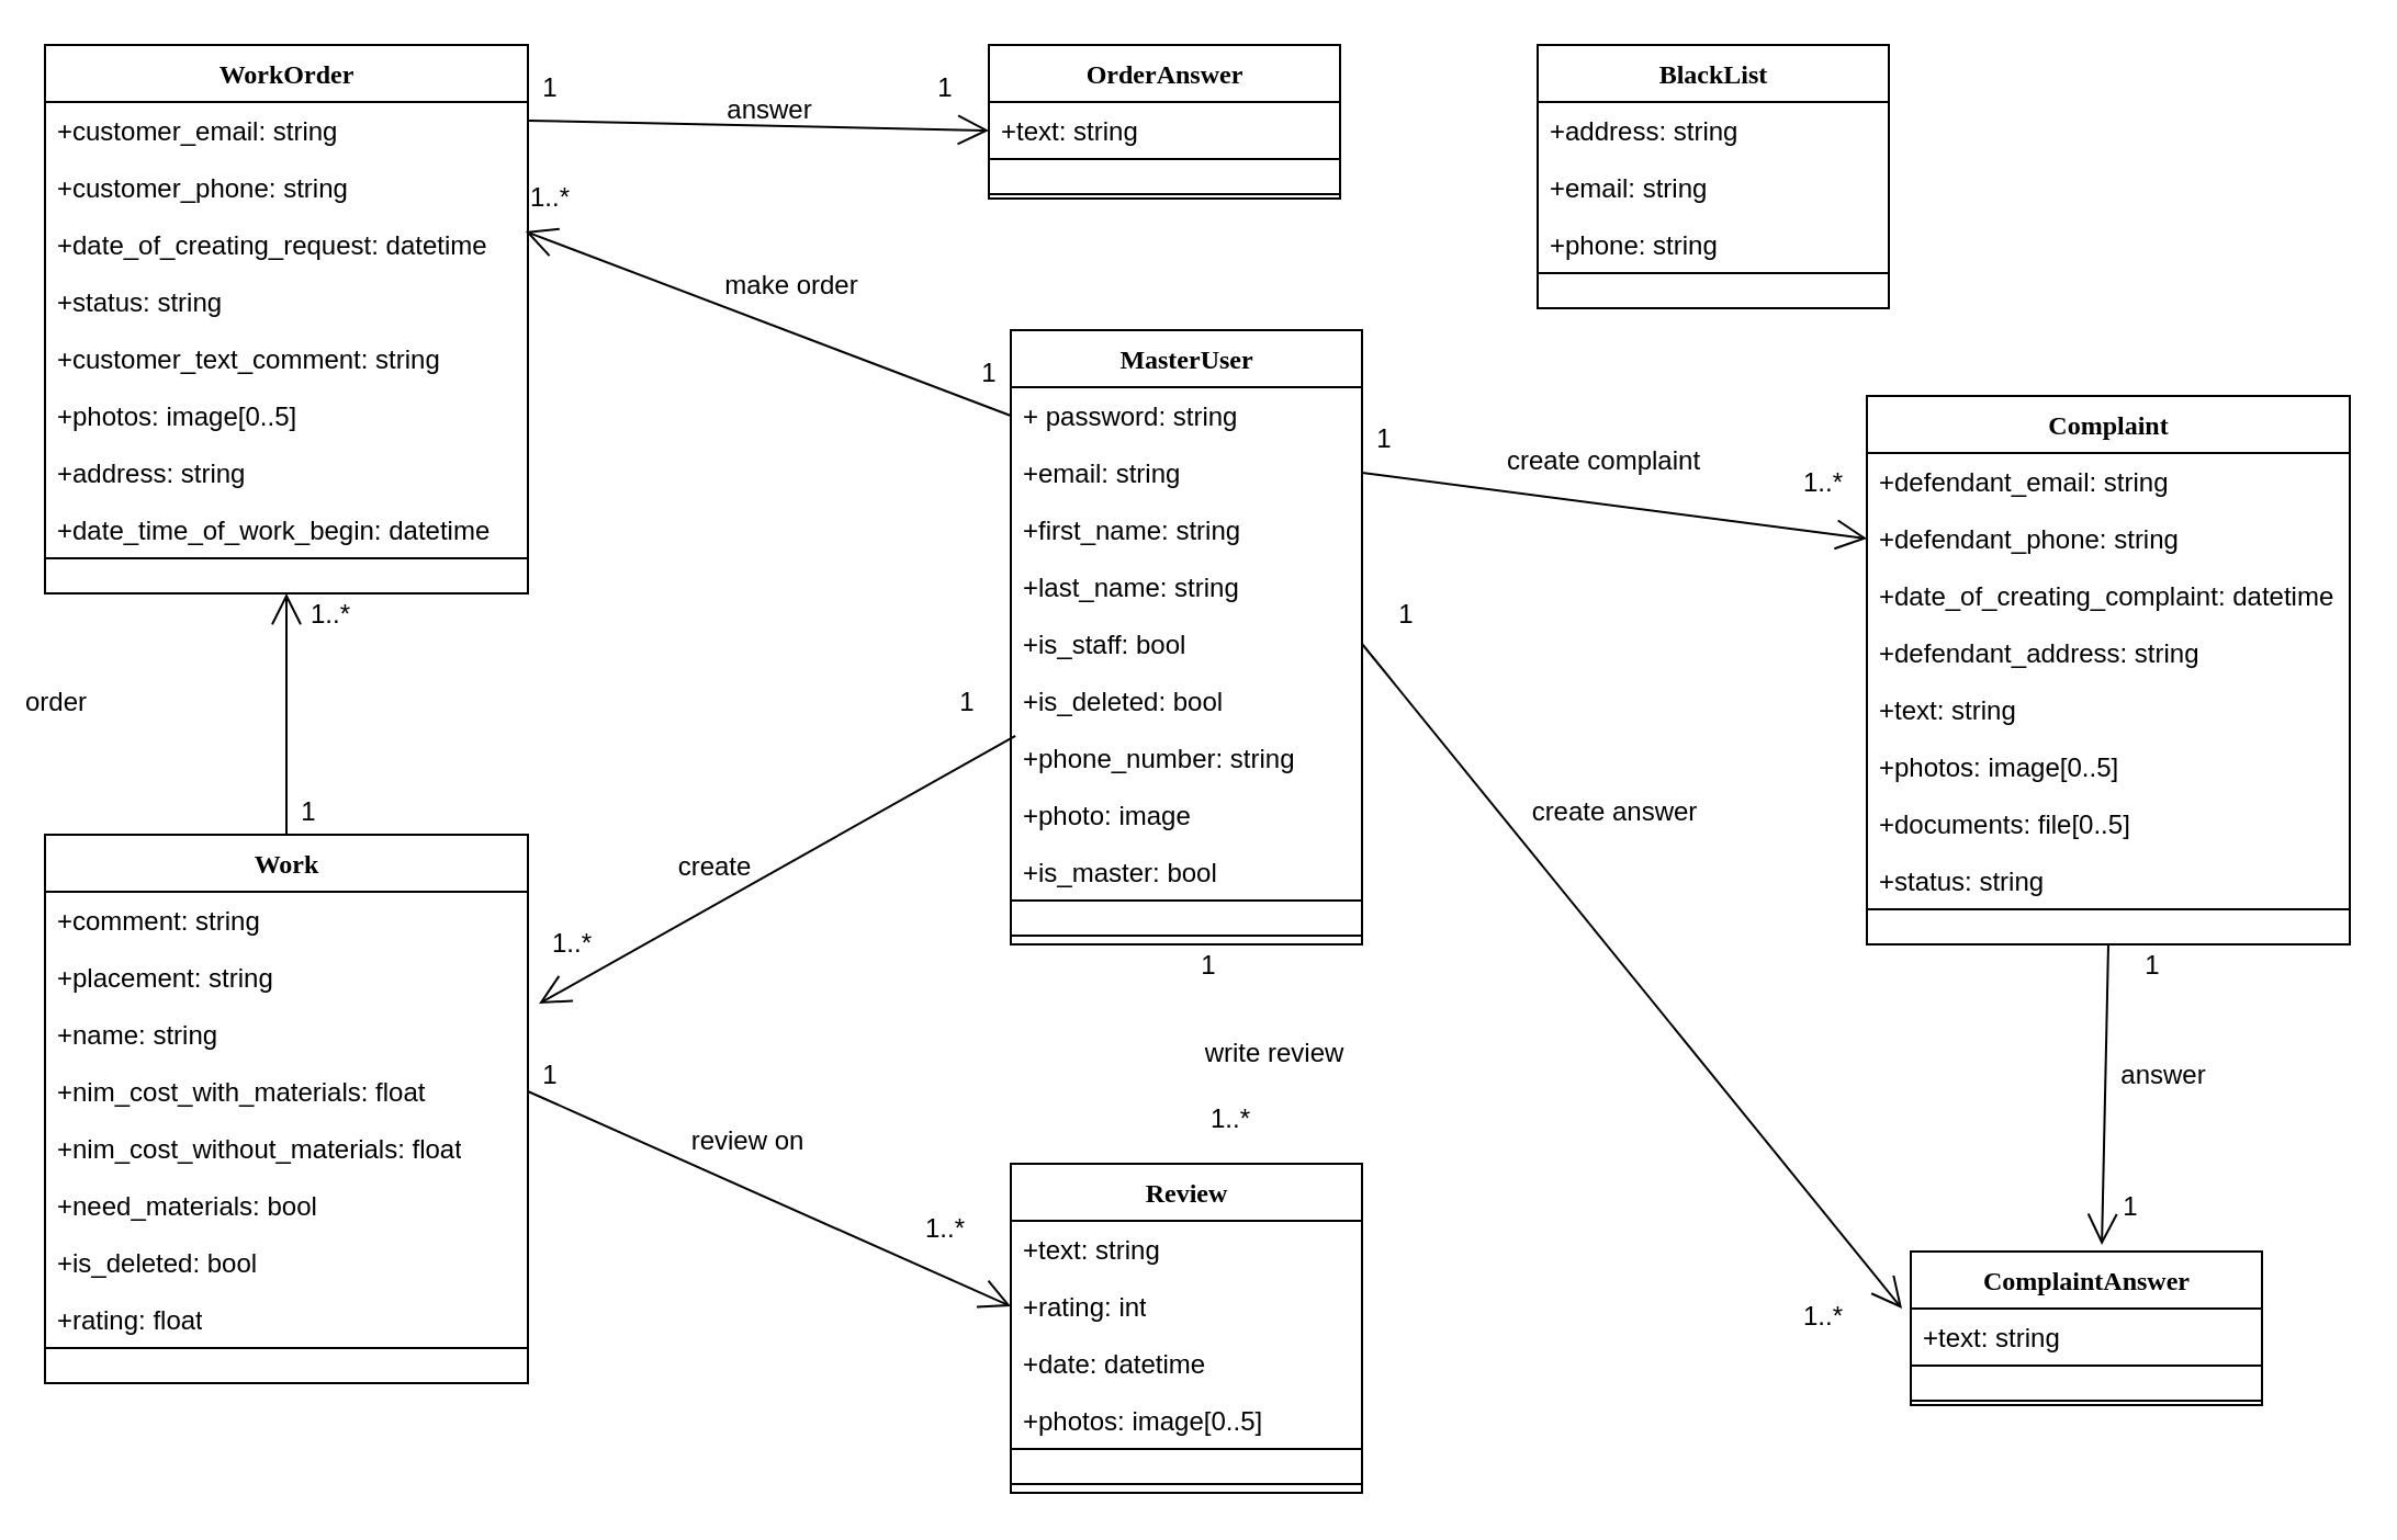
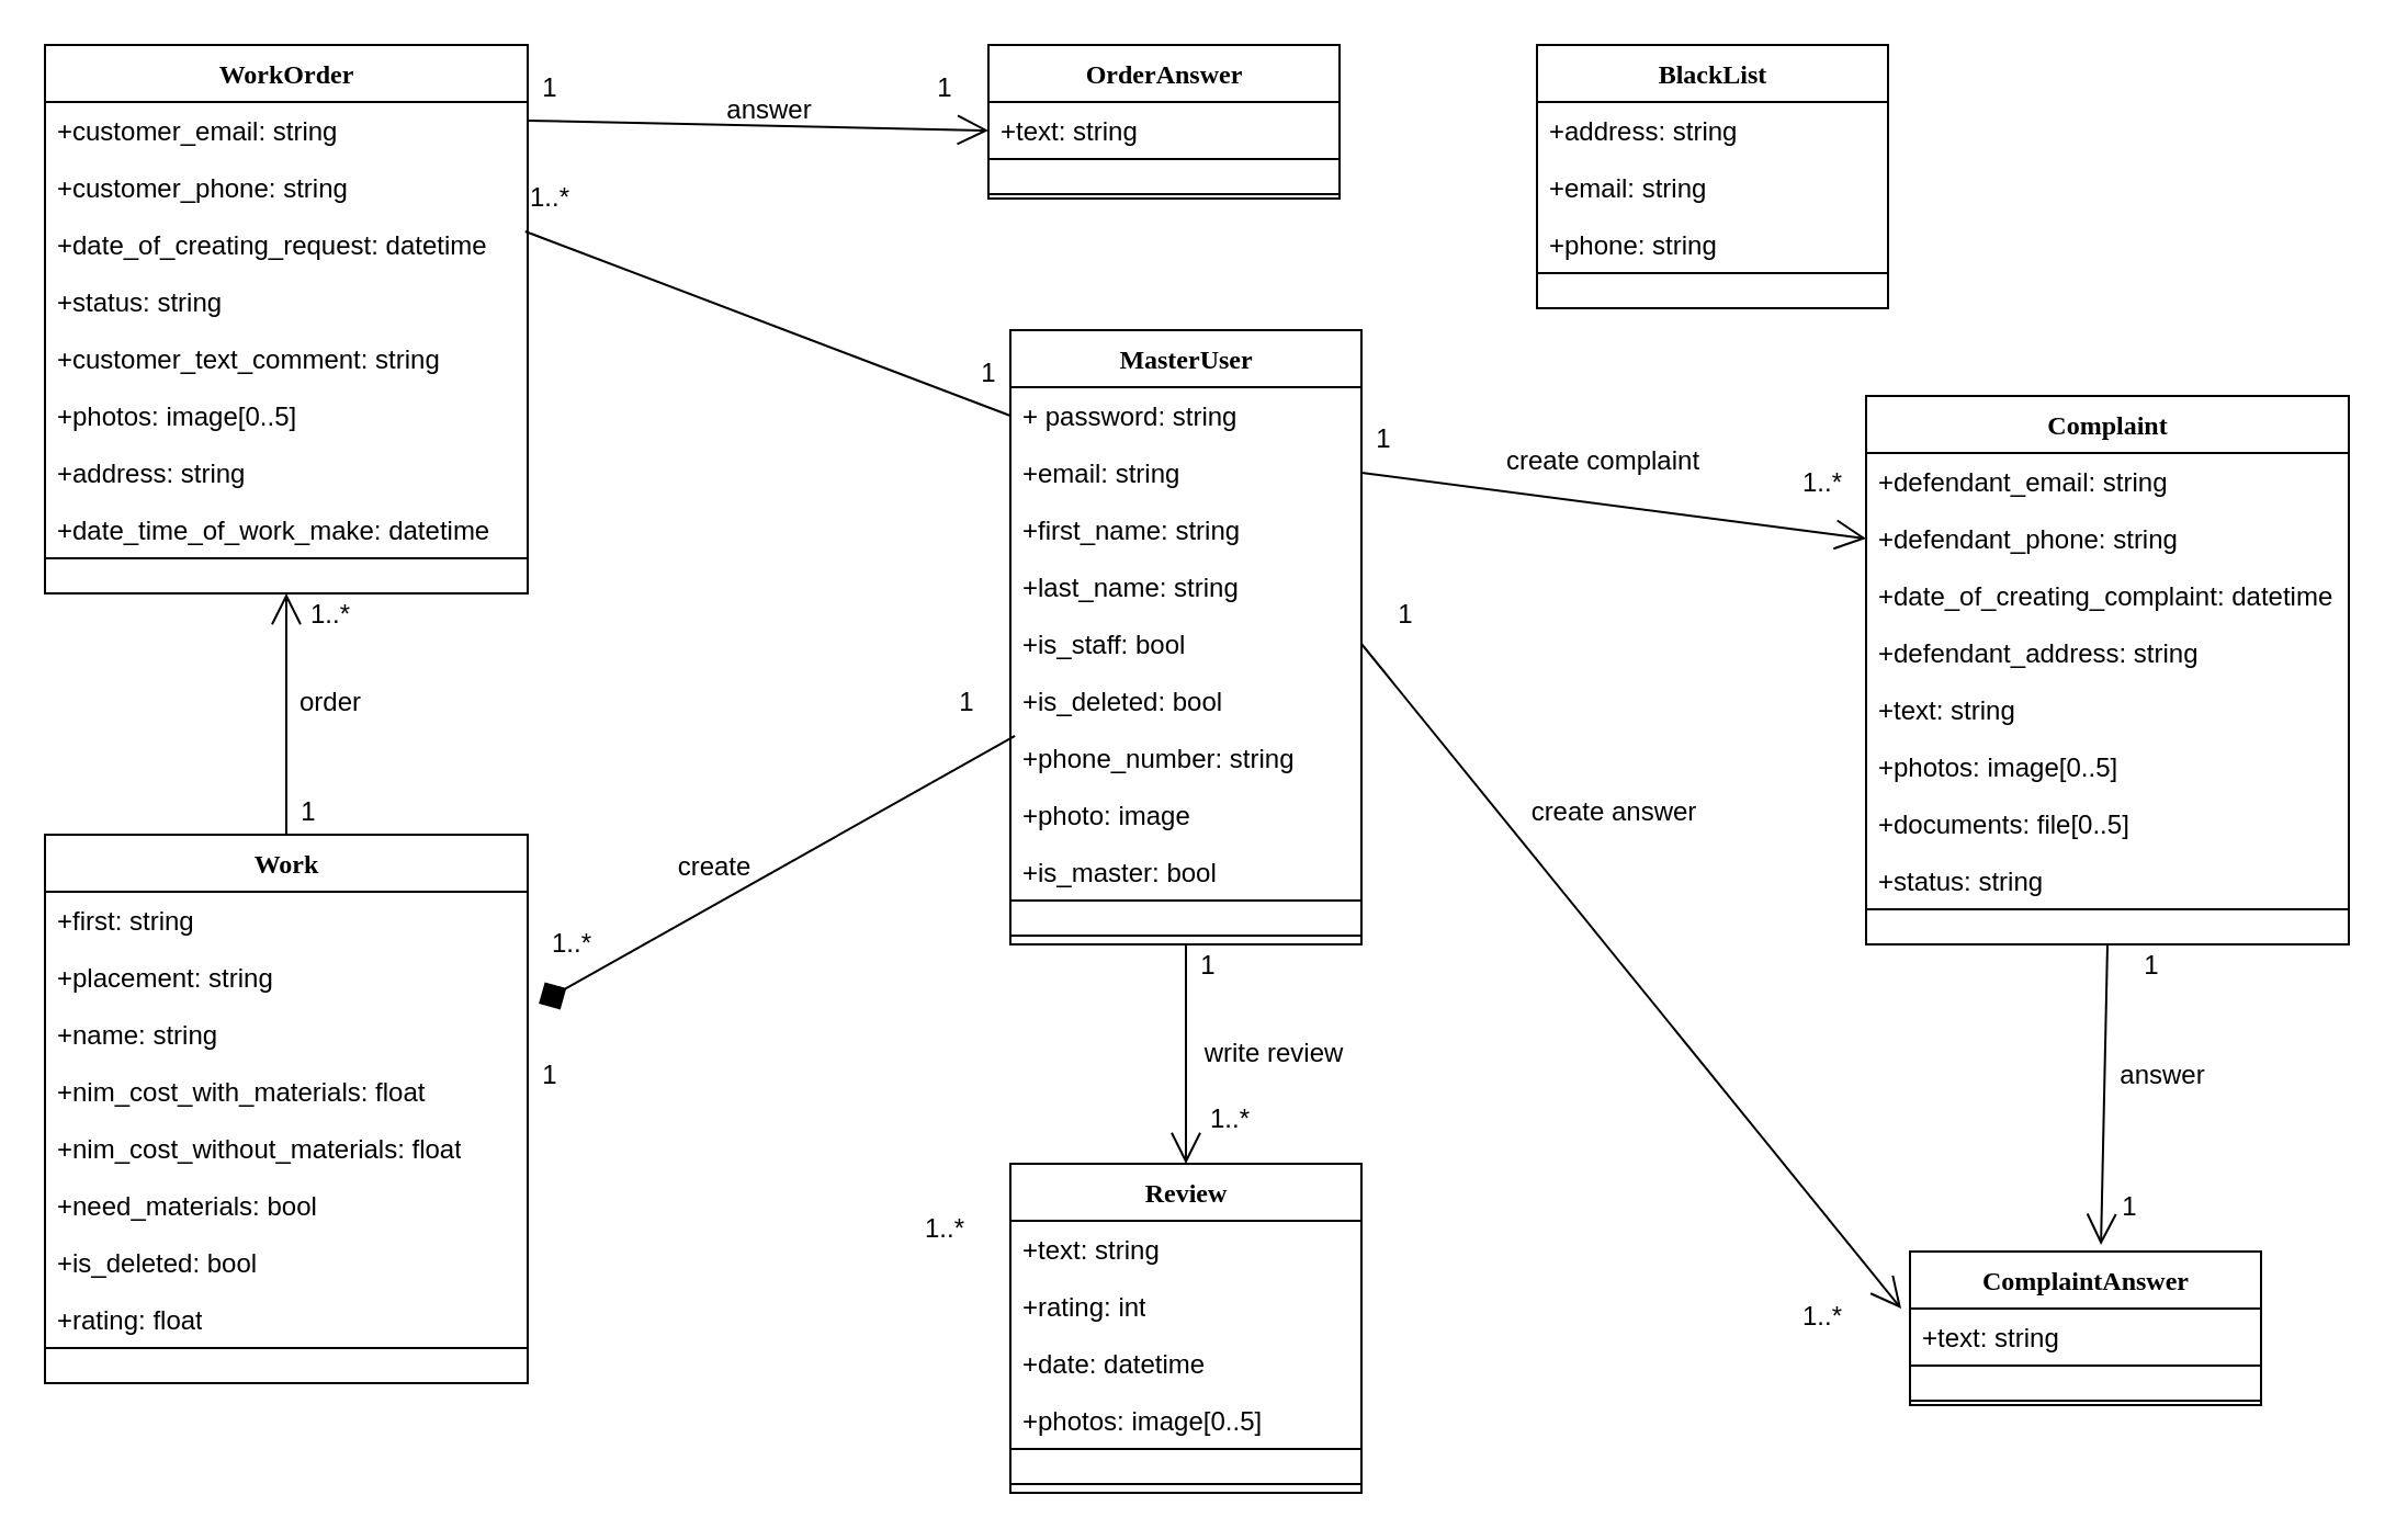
- <mxCell id="23" value="" style="endArrow=open;endFill=1;endSize=12;html=1;exitX=0;exitY=0.5;exitDx=0;exitDy=0;entryX=0.995;entryY=0.269;entryDx=0;entryDy=0;entryPerimeter=0;" edge="1" parent="1" source="3" target="16"><mxGeometry width="160" relative="1" as="geometry"><mxPoint x="580" y="240" as="sourcePoint" /><mxPoint x="740" y="240" as="targetPoint" /></mxGeometry></mxCell>
+ <mxCell id="23" value="" style="endArrow=none;endFill=1;endSize=12;html=1;exitX=0;exitY=0.5;exitDx=0;exitDy=0;entryX=0.995;entryY=0.269;entryDx=0;entryDy=0;entryPerimeter=0;" edge="1" parent="1" source="3" target="16"><mxGeometry width="160" relative="1" as="geometry"><mxPoint x="580" y="240" as="sourcePoint" /><mxPoint x="740" y="240" as="targetPoint" /></mxGeometry></mxCell>
- <mxCell id="24" value="make order" style="text;html=1;align=center;verticalAlign=middle;resizable=0;points=[];autosize=1;" vertex="1" parent="1"><mxGeometry x="320" y="120" width="80" height="20" as="geometry" /></mxCell>
- <mxCell id="21" value="+date_time_of_work_begin: datetime" style="text;html=1;strokeColor=none;fillColor=none;align=left;verticalAlign=top;spacingLeft=4;spacingRight=4;whiteSpace=wrap;overflow=hidden;rotatable=0;points=[[0,0.5],[1,0.5]];portConstraint=eastwest;" vertex="1" parent="13"><mxGeometry y="208" width="220" height="26" as="geometry" /></mxCell>
+ <mxCell id="21" value="+date_time_of_work_make: datetime" style="text;html=1;strokeColor=none;fillColor=none;align=left;verticalAlign=top;spacingLeft=4;spacingRight=4;whiteSpace=wrap;overflow=hidden;rotatable=0;points=[[0,0.5],[1,0.5]];portConstraint=eastwest;" vertex="1" parent="13"><mxGeometry y="208" width="220" height="26" as="geometry" /></mxCell>
- <mxCell id="44" value="order" style="text;html=1;align=center;verticalAlign=middle;resizable=0;points=[];autosize=1;" vertex="1" parent="1"><mxGeometry x="5" y="310" width="40" height="20" as="geometry" /></mxCell>
+ <mxCell id="44" value="order" style="text;html=1;align=center;verticalAlign=middle;resizable=0;points=[];autosize=1;" vertex="1" parent="1"><mxGeometry x="130" y="310" width="40" height="20" as="geometry" /></mxCell>
- <mxCell id="28" value="+comment: string" style="text;html=1;strokeColor=none;fillColor=none;align=left;verticalAlign=top;spacingLeft=4;spacingRight=4;whiteSpace=wrap;overflow=hidden;rotatable=0;points=[[0,0.5],[1,0.5]];portConstraint=eastwest;" vertex="1" parent="27"><mxGeometry y="26" width="220" height="26" as="geometry" /></mxCell>
+ <mxCell id="28" value="+first: string" style="text;html=1;strokeColor=none;fillColor=none;align=left;verticalAlign=top;spacingLeft=4;spacingRight=4;whiteSpace=wrap;overflow=hidden;rotatable=0;points=[[0,0.5],[1,0.5]];portConstraint=eastwest;" vertex="1" parent="27"><mxGeometry y="26" width="220" height="26" as="geometry" /></mxCell>
- <mxCell id="37" value="" style="endArrow=open;endFill=1;endSize=12;html=1;exitX=0.013;exitY=0.115;exitDx=0;exitDy=0;exitPerimeter=0;entryX=1.023;entryY=-0.038;entryDx=0;entryDy=0;entryPerimeter=0;" edge="1" parent="1" source="9" target="30"><mxGeometry width="160" relative="1" as="geometry"><mxPoint x="500" y="290" as="sourcePoint" /><mxPoint x="660" y="290" as="targetPoint" /></mxGeometry></mxCell>
+ <mxCell id="37" value="" style="endArrow=diamond;endFill=1;endSize=12;html=1;exitX=0.013;exitY=0.115;exitDx=0;exitDy=0;exitPerimeter=0;entryX=1.023;entryY=-0.038;entryDx=0;entryDy=0;entryPerimeter=0;" edge="1" parent="1" source="9" target="30"><mxGeometry width="160" relative="1" as="geometry"><mxPoint x="500" y="290" as="sourcePoint" /><mxPoint x="660" y="290" as="targetPoint" /></mxGeometry></mxCell>
+ <mxCell id="72" value="" style="endArrow=open;endFill=1;endSize=12;html=1;exitX=0.5;exitY=1;exitDx=0;exitDy=0;entryX=0.5;entryY=0;entryDx=0;entryDy=0;" edge="1" parent="1" source="2" target="45"><mxGeometry width="160" relative="1" as="geometry"><mxPoint x="450" y="450" as="sourcePoint" /><mxPoint x="610" y="450" as="targetPoint" /></mxGeometry></mxCell>
- <mxCell id="77" value="review on" style="text;html=1;align=center;verticalAlign=middle;resizable=0;points=[];autosize=1;" vertex="1" parent="1"><mxGeometry x="305" y="510" width="70" height="20" as="geometry" /></mxCell>
- <mxCell id="76" value="" style="endArrow=open;endFill=1;endSize=12;html=1;entryX=0;entryY=0.5;entryDx=0;entryDy=0;exitX=1;exitY=0.5;exitDx=0;exitDy=0;" edge="1" parent="1" source="31" target="47"><mxGeometry width="160" relative="1" as="geometry"><mxPoint x="320" y="700" as="sourcePoint" /><mxPoint x="610" y="450" as="targetPoint" /></mxGeometry></mxCell>
